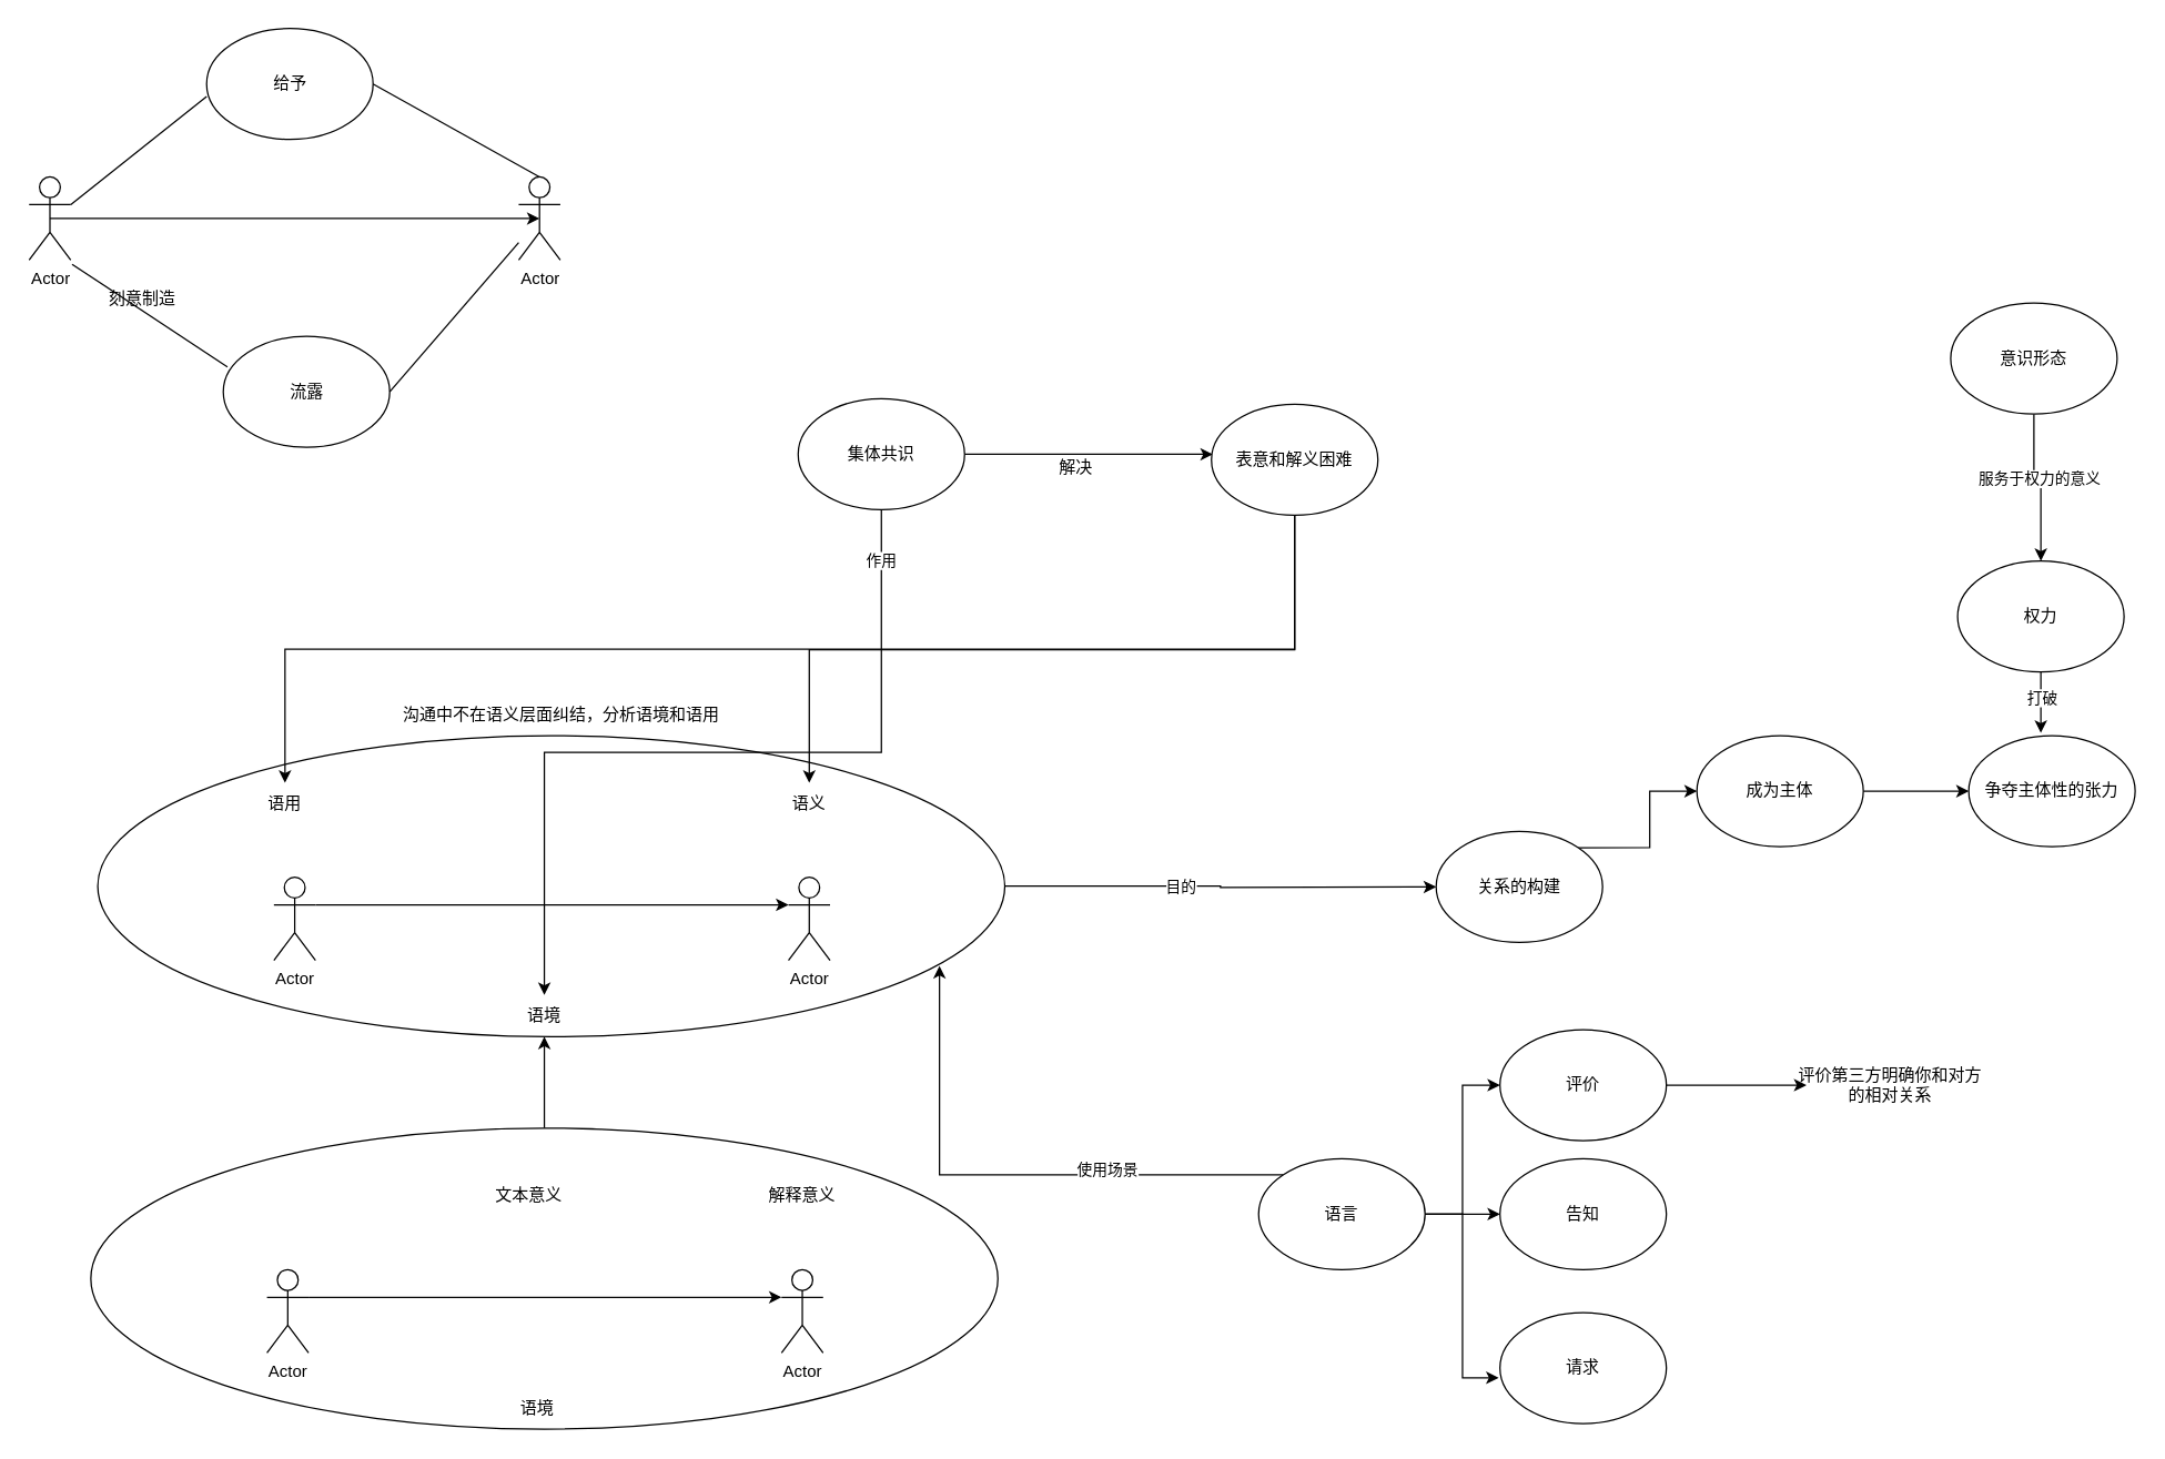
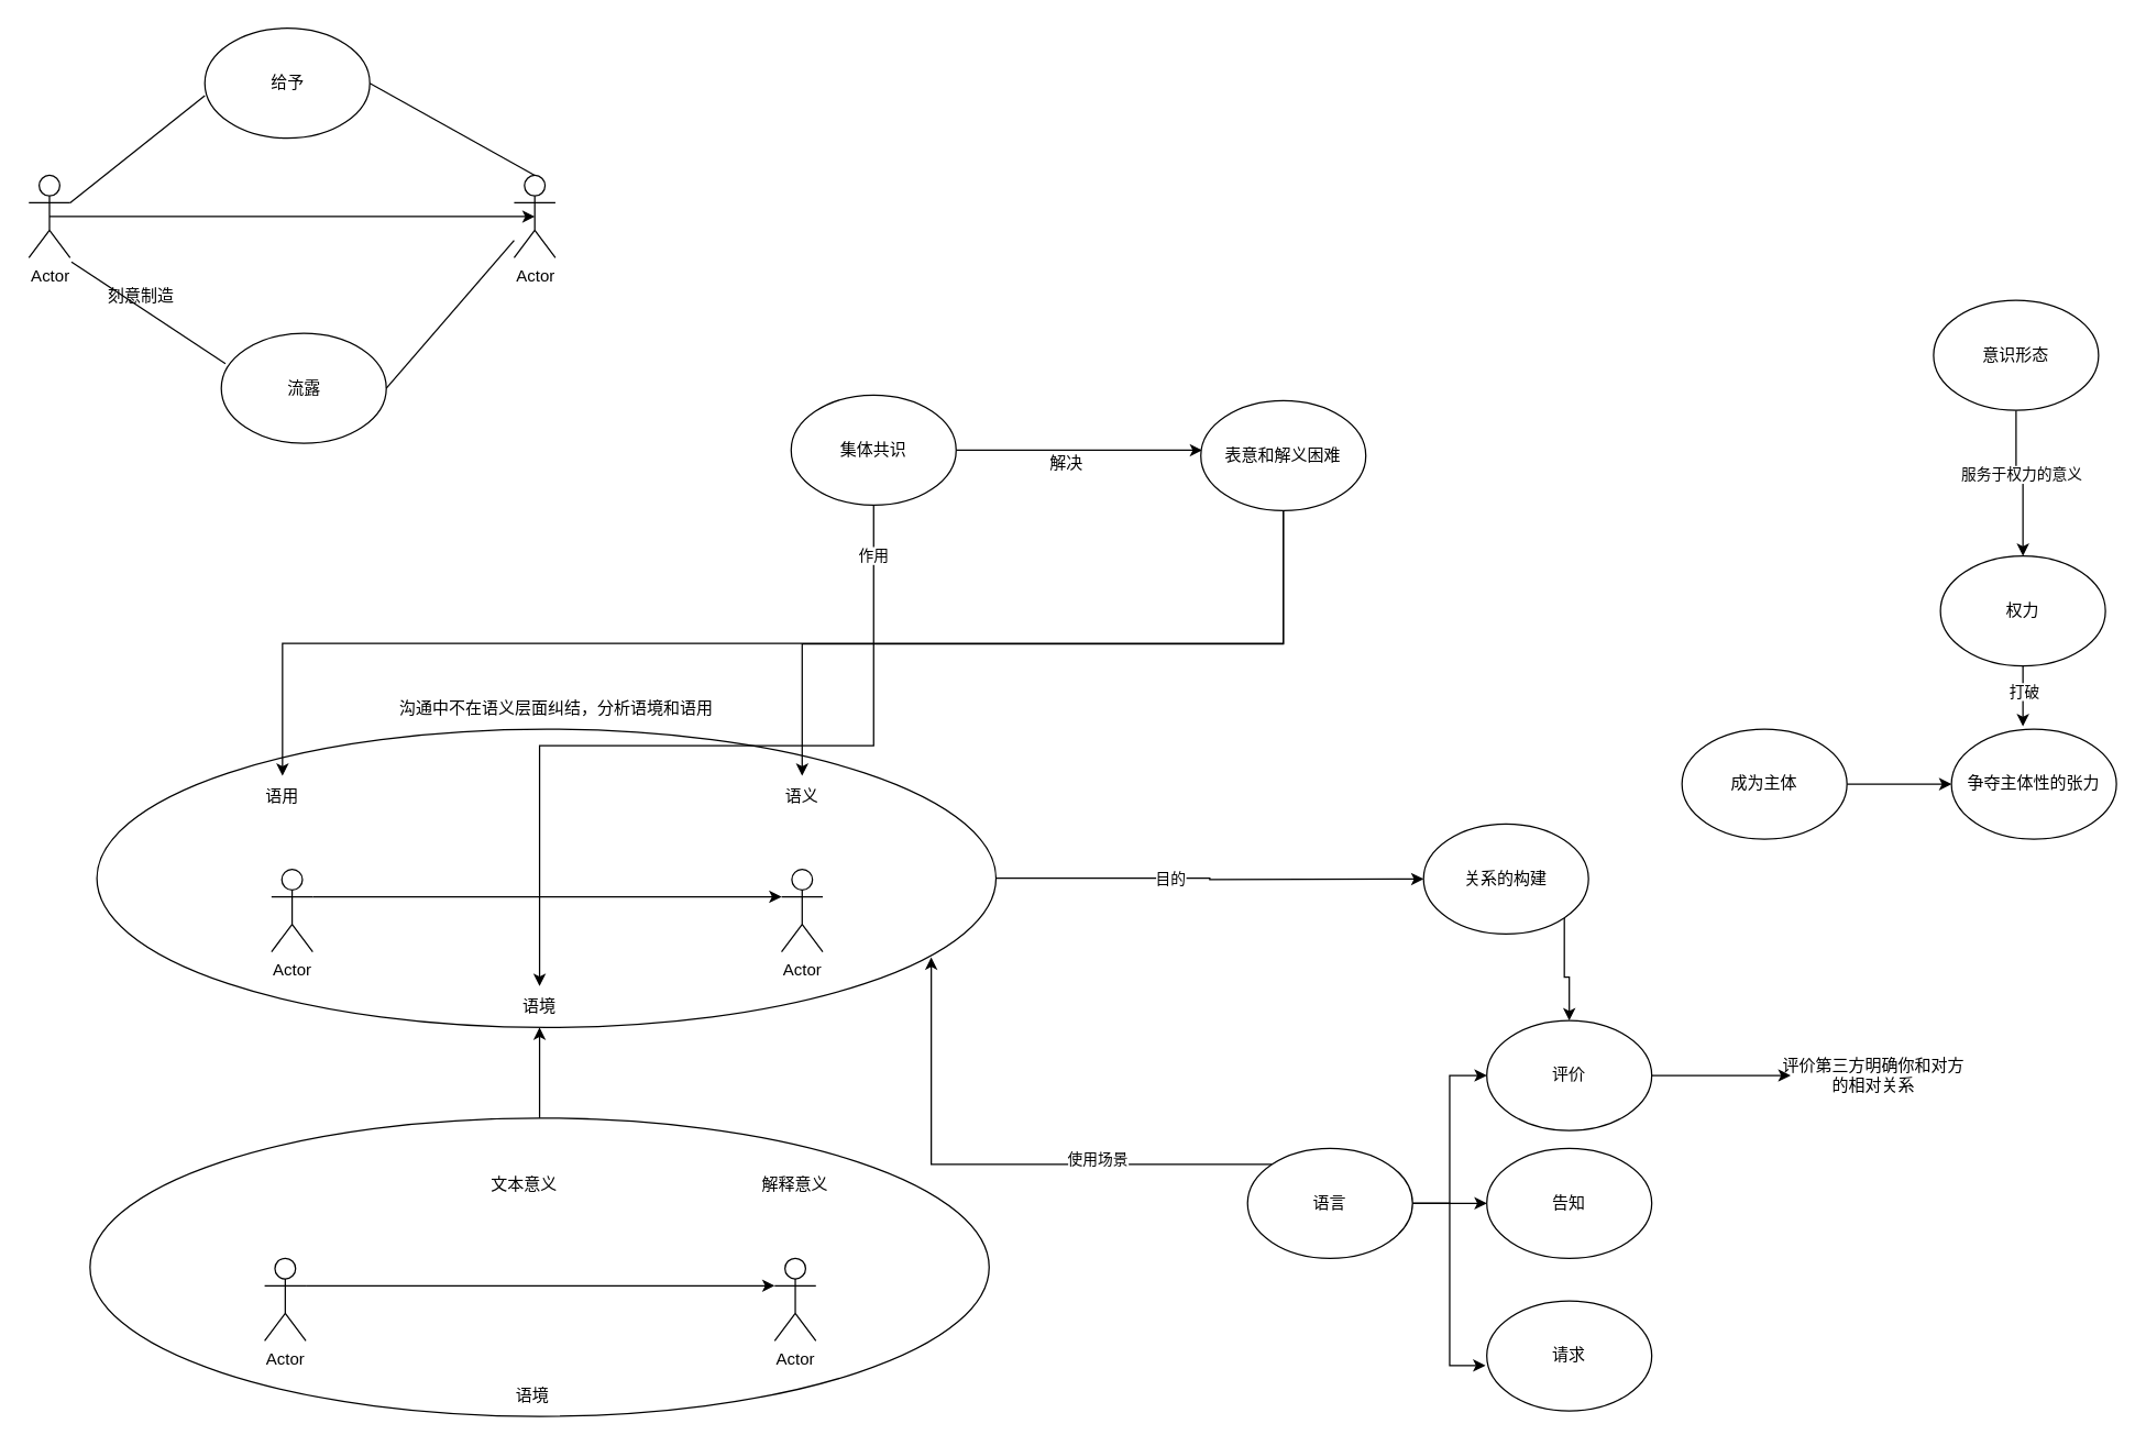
- <mxCell id="38" style="edgeStyle=orthogonalEdgeStyle;rounded=0;orthogonalLoop=1;jettySize=auto;html=1;exitX=1;exitY=0;exitDx=0;exitDy=0;" edge="1" parent="1" source="39" target="41"><mxGeometry relative="1" as="geometry" /></mxCell>
+ <mxCell id="38" style="edgeStyle=orthogonalEdgeStyle;rounded=0;orthogonalLoop=1;jettySize=auto;html=1;exitX=1;exitY=0;exitDx=0;exitDy=0;" edge="1" parent="1" source="39" target="55"><mxGeometry relative="1" as="geometry" /></mxCell>
